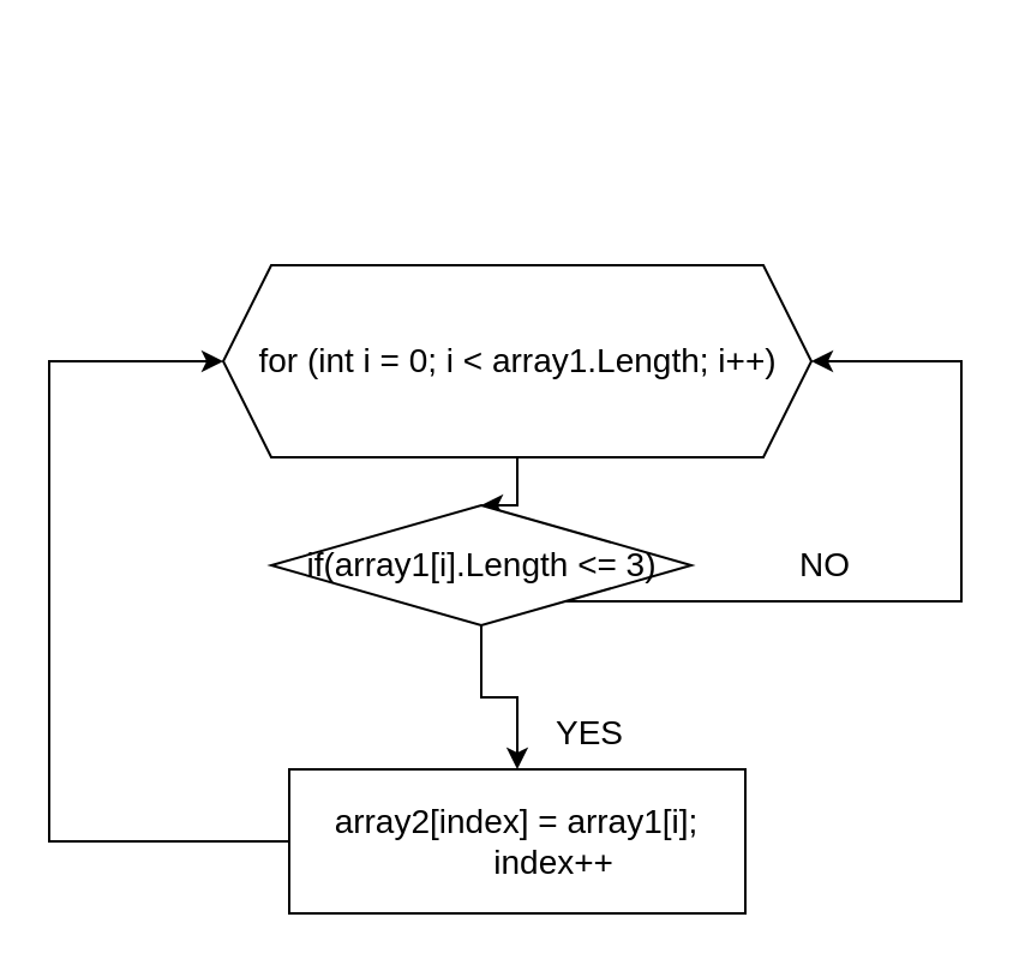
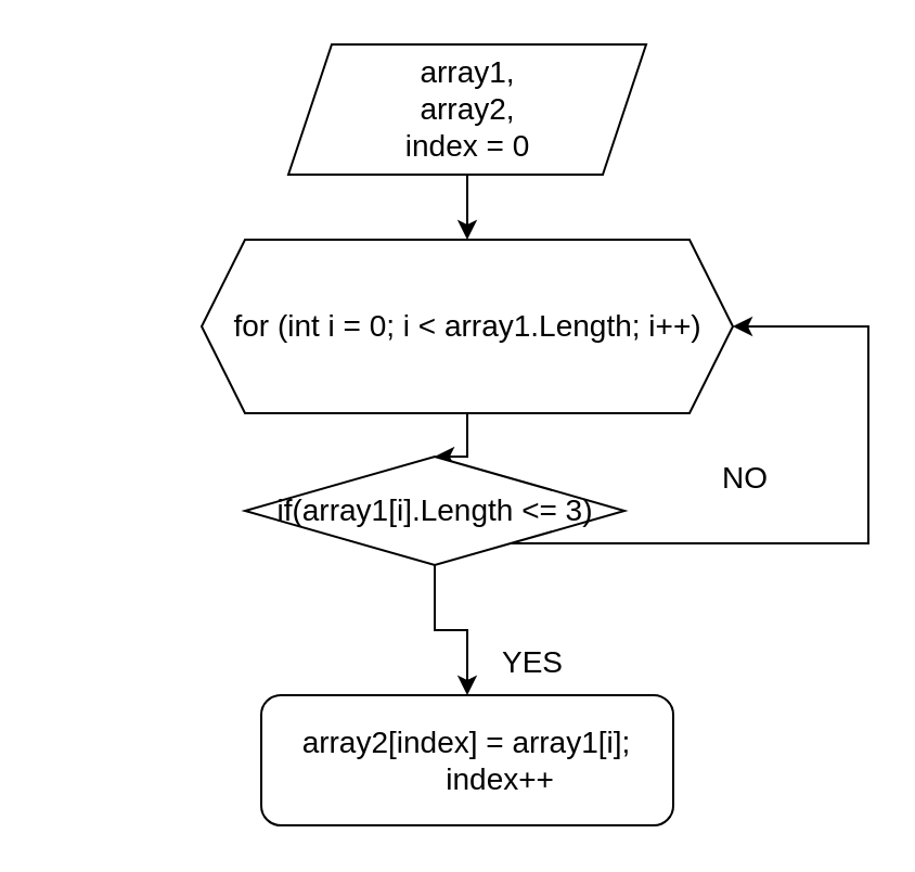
+ <mxCell id="3" value="&lt;font style=&quot;font-size: 14px;&quot;&gt;array1,&lt;br&gt;array2,&lt;br&gt;index = 0&lt;/font&gt;" style="shape=parallelogram;perimeter=parallelogramPerimeter;whiteSpace=wrap;html=1;fixedSize=1;" vertex="1" parent="1"><mxGeometry x="132.5" y="20" width="165" height="60" as="geometry" /></mxCell>
+ <mxCell id="2" value="" style="edgeStyle=orthogonalEdgeStyle;rounded=0;orthogonalLoop=1;jettySize=auto;html=1;" edge="1" parent="1" source="3" target="5"><mxGeometry relative="1" as="geometry" /></mxCell>
- <mxCell id="11" value="NO" style="text;html=1;resizable=0;autosize=1;align=center;verticalAlign=middle;points=[];fillColor=none;strokeColor=none;rounded=0;fontSize=14;" vertex="1" parent="1"><mxGeometry x="322.5" y="220" width="40" height="30" as="geometry" /></mxCell>
+ <mxCell id="11" value="NO" style="text;html=1;resizable=0;autosize=1;align=center;verticalAlign=middle;points=[];fillColor=none;strokeColor=none;rounded=0;fontSize=14;" vertex="1" parent="1"><mxGeometry x="322.5" y="205" width="40" height="30" as="geometry" /></mxCell>
- <mxCell id="8" style="edgeStyle=orthogonalEdgeStyle;rounded=0;orthogonalLoop=1;jettySize=auto;html=1;entryX=0;entryY=0.5;entryDx=0;entryDy=0;" edge="1" parent="1" source="10" target="5"><mxGeometry relative="1" as="geometry"><mxPoint x="90" y="150" as="targetPoint" /><Array as="points"><mxPoint x="20" y="350" /><mxPoint x="20" y="150" /></Array></mxGeometry></mxCell>
- <mxCell id="10" value="&lt;div&gt;&lt;font style=&quot;font-size: 14px;&quot;&gt;array2[index] = array1[i];&lt;/font&gt;&lt;/div&gt;&lt;div&gt;&lt;font style=&quot;font-size: 14px;&quot;&gt;&amp;nbsp; &amp;nbsp; &amp;nbsp; &amp;nbsp; index++&lt;/font&gt;&lt;/div&gt;" style="whiteSpace=wrap;html=1;" vertex="1" parent="1"><mxGeometry x="120" y="320" width="190" height="60" as="geometry" /></mxCell>
+ <mxCell id="10" value="&lt;div&gt;&lt;font style=&quot;font-size: 14px;&quot;&gt;array2[index] = array1[i];&lt;/font&gt;&lt;/div&gt;&lt;div&gt;&lt;font style=&quot;font-size: 14px;&quot;&gt;&amp;nbsp; &amp;nbsp; &amp;nbsp; &amp;nbsp; index++&lt;/font&gt;&lt;/div&gt;" style="whiteSpace=wrap;html=1;rounded=1;" vertex="1" parent="1"><mxGeometry x="120" y="320" width="190" height="60" as="geometry" /></mxCell>
